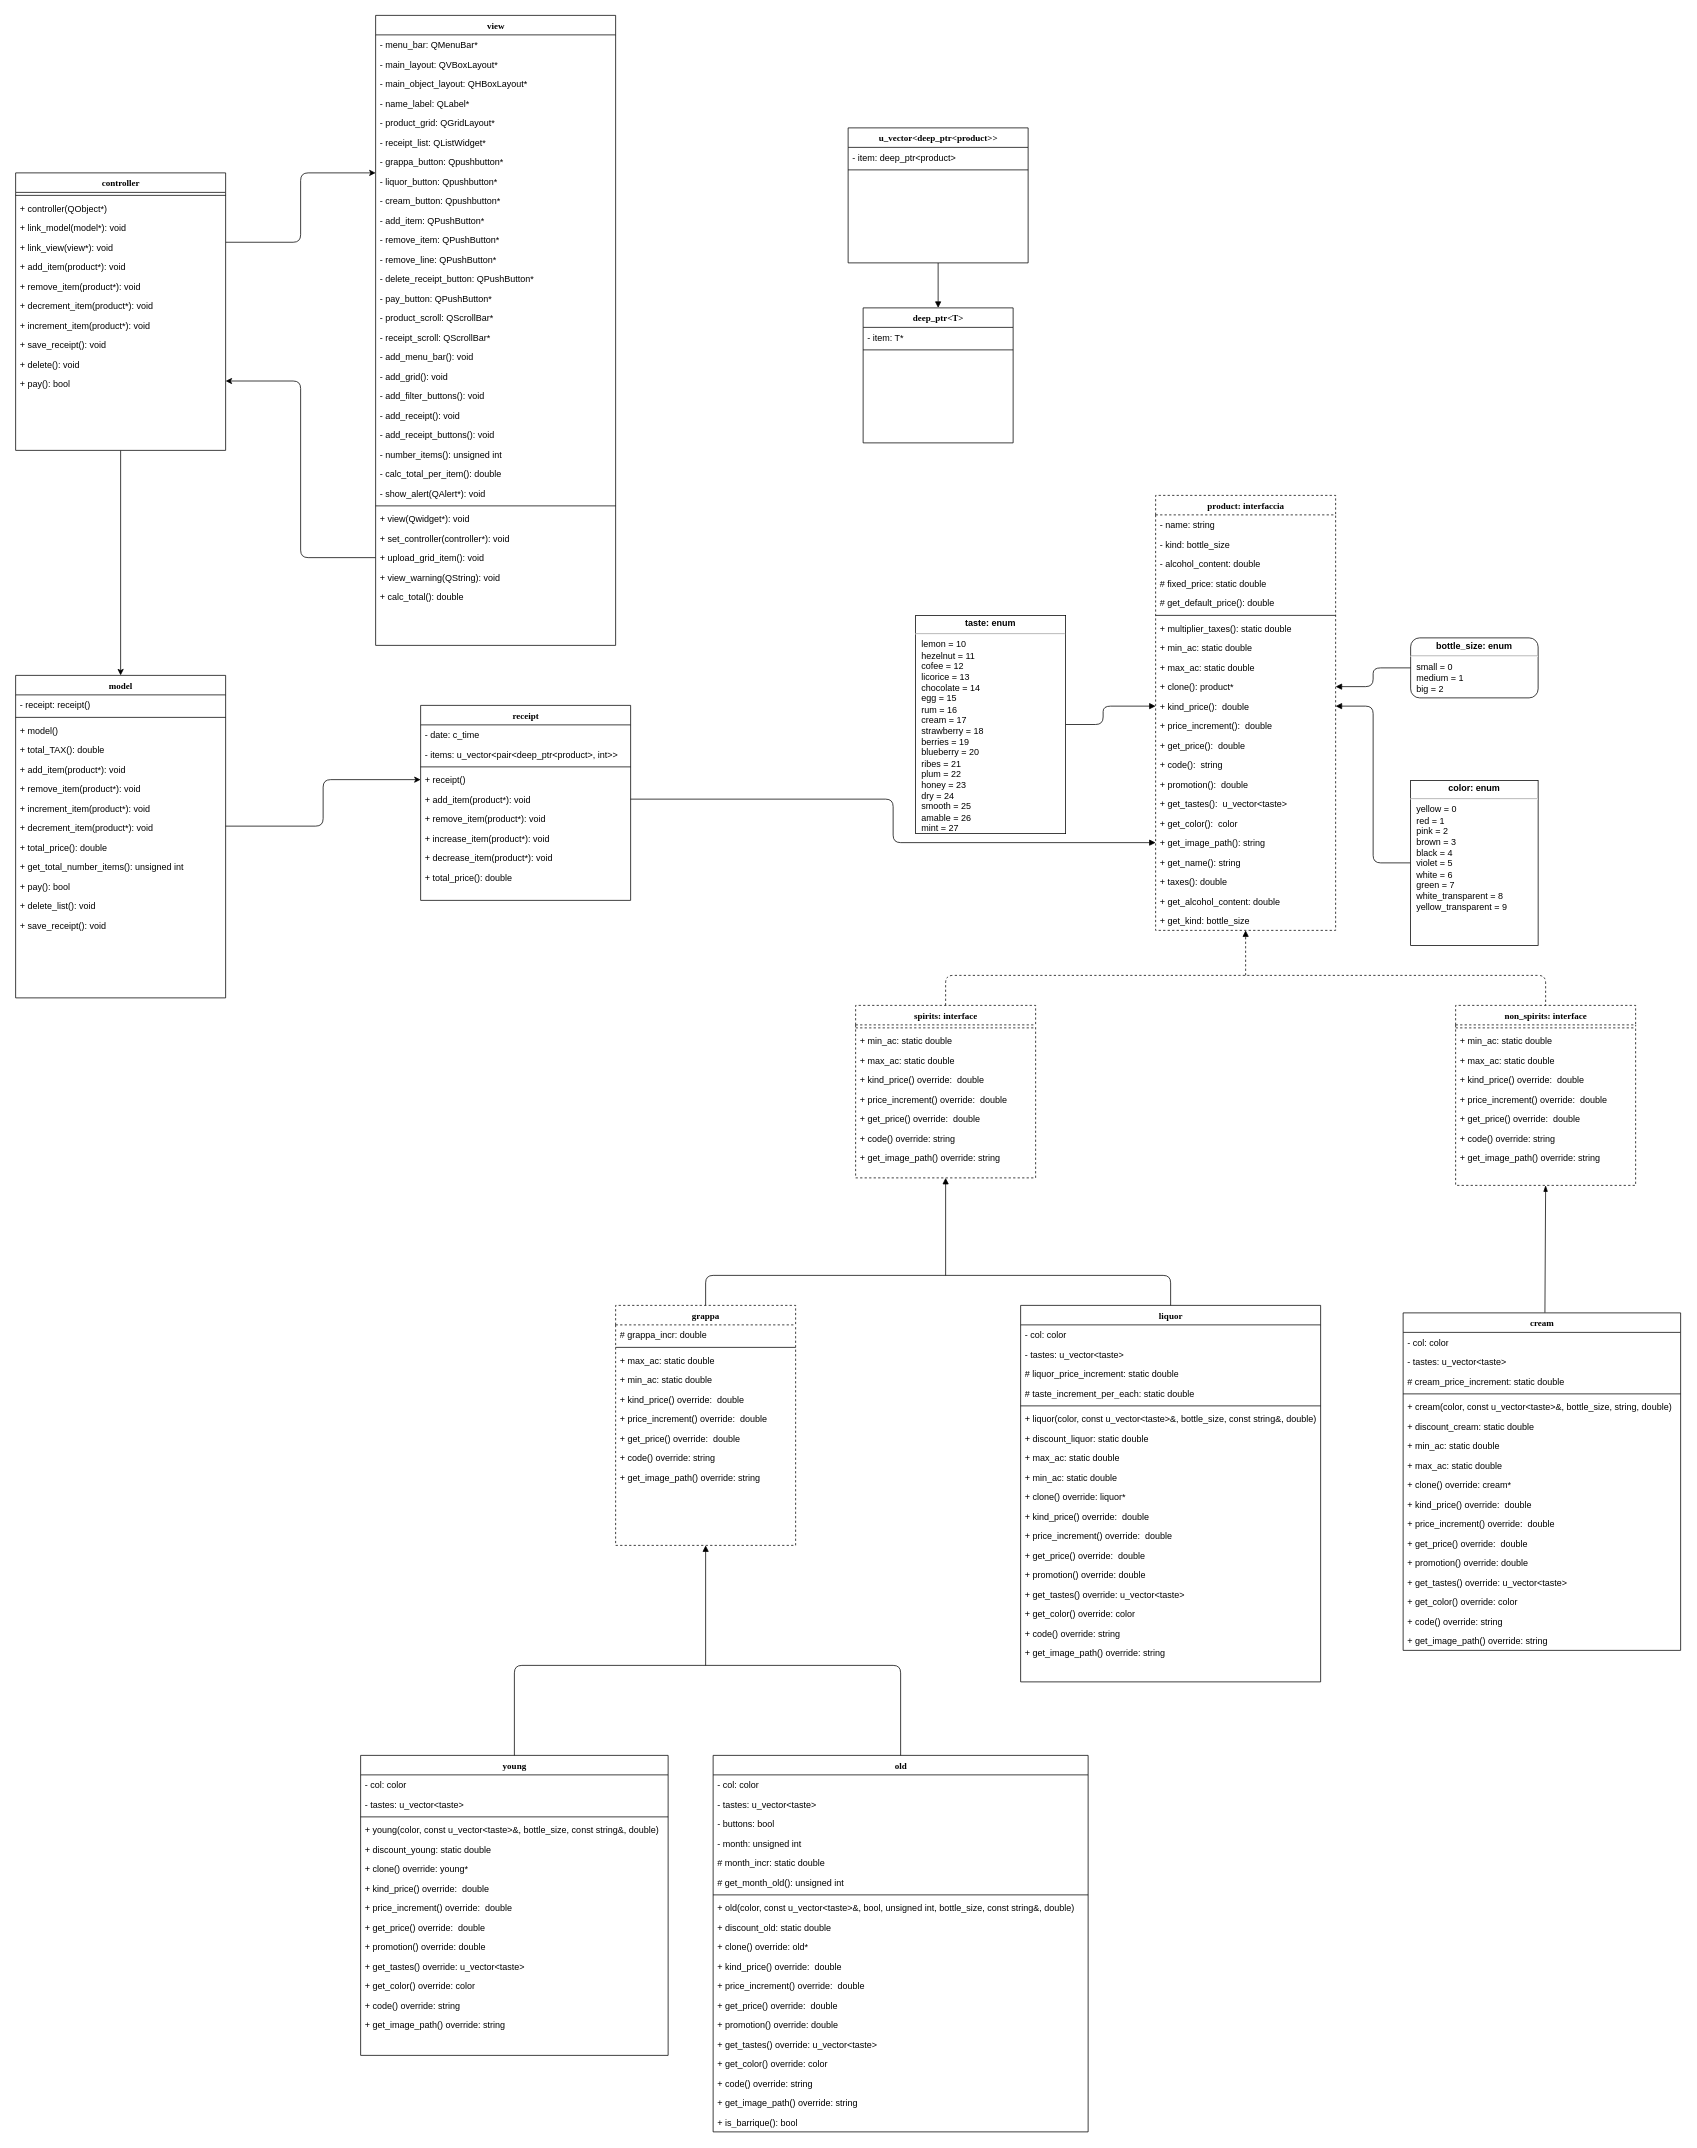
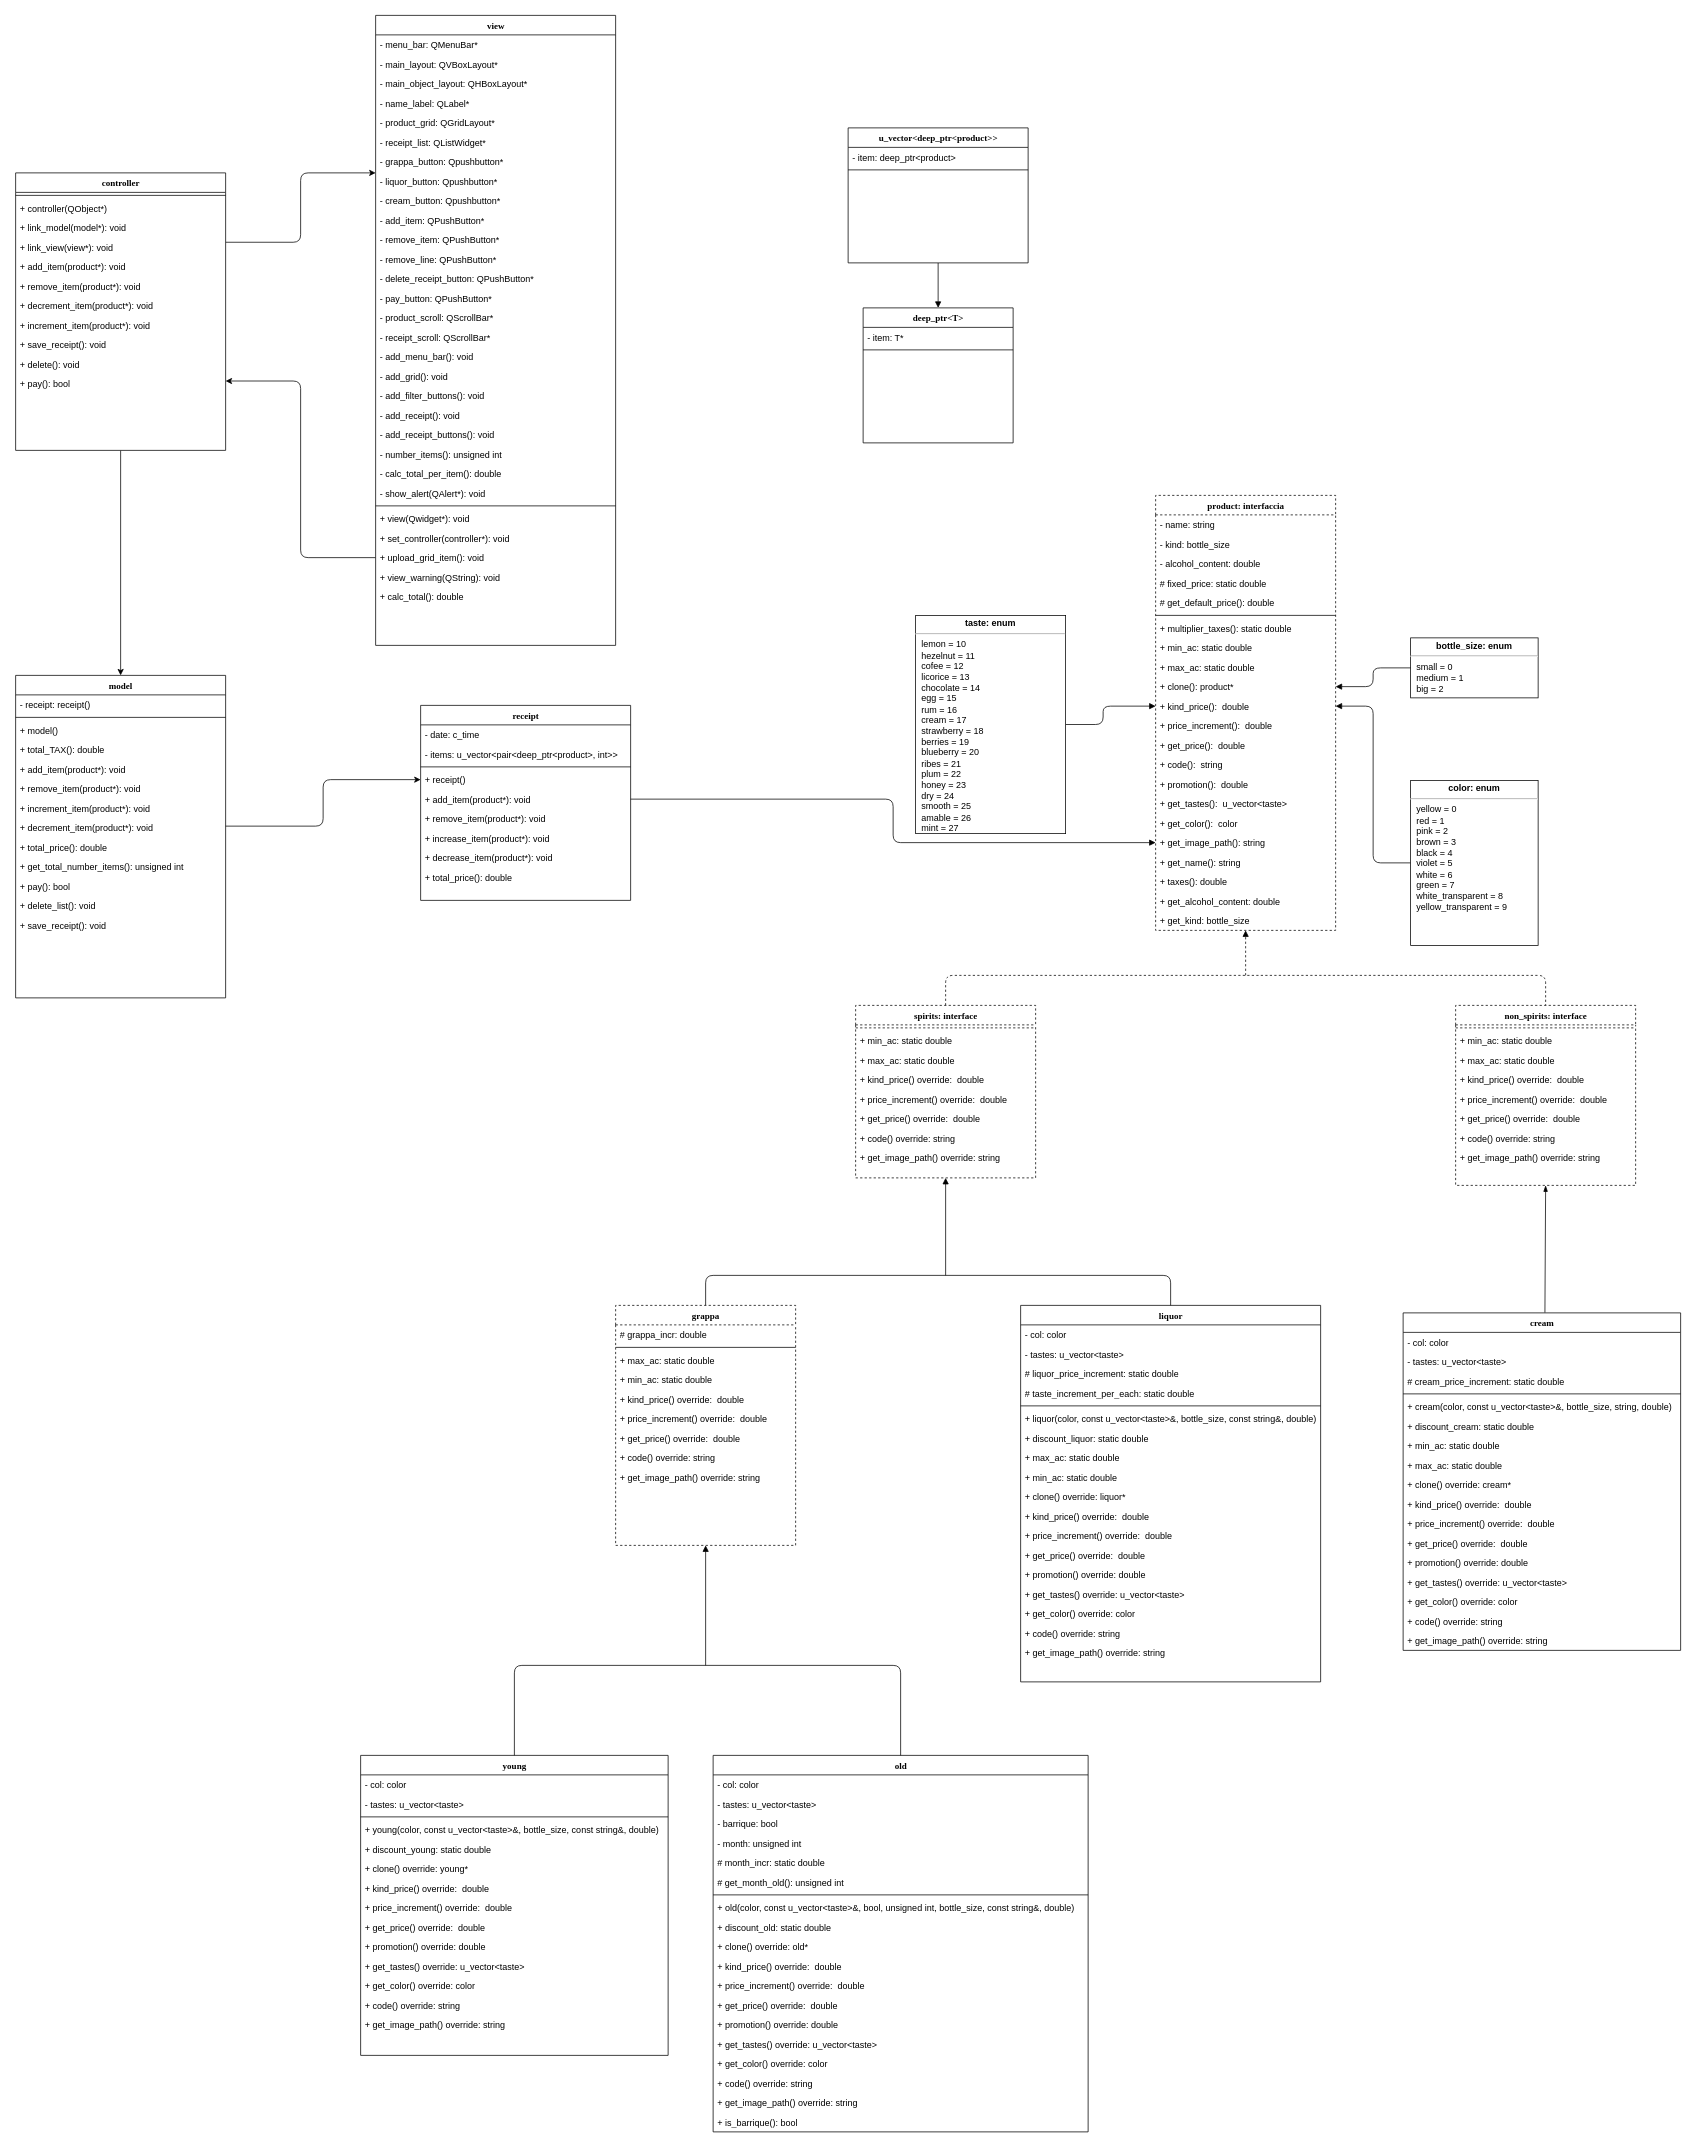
- <mxCell id="65" value="&lt;p style=&quot;margin: 4px 0px 0px ; text-align: center&quot;&gt;&lt;b&gt;bottle_size: enum&lt;/b&gt;&lt;/p&gt;&lt;hr&gt;&lt;p style=&quot;margin: 0px ; margin-left: 8px&quot;&gt;small = 0&lt;br&gt;medium = 1&lt;br&gt;big = 2&lt;/p&gt;" style="verticalAlign=top;align=left;overflow=fill;fontSize=12;fontFamily=Helvetica;html=1;rounded=1;" parent="1" vertex="1"><mxGeometry x="1880" y="850" width="170" height="80" as="geometry" /></mxCell>
+ <mxCell id="65" value="&lt;p style=&quot;margin: 4px 0px 0px ; text-align: center&quot;&gt;&lt;b&gt;bottle_size: enum&lt;/b&gt;&lt;/p&gt;&lt;hr&gt;&lt;p style=&quot;margin: 0px ; margin-left: 8px&quot;&gt;small = 0&lt;br&gt;medium = 1&lt;br&gt;big = 2&lt;/p&gt;" style="verticalAlign=top;align=left;overflow=fill;fontSize=12;fontFamily=Helvetica;html=1;" parent="1" vertex="1"><mxGeometry x="1880" y="850" width="170" height="80" as="geometry" /></mxCell>
- <mxCell id="135" value="- buttons: bool" style="text;html=1;strokeColor=none;fillColor=none;align=left;verticalAlign=top;spacingLeft=4;spacingRight=4;whiteSpace=wrap;overflow=hidden;rotatable=0;points=[[0,0.5],[1,0.5]];portConstraint=eastwest;" parent="132" vertex="1"><mxGeometry y="78" width="500" height="26" as="geometry" /></mxCell>
+ <mxCell id="135" value="- barrique: bool" style="text;html=1;strokeColor=none;fillColor=none;align=left;verticalAlign=top;spacingLeft=4;spacingRight=4;whiteSpace=wrap;overflow=hidden;rotatable=0;points=[[0,0.5],[1,0.5]];portConstraint=eastwest;" parent="132" vertex="1"><mxGeometry y="78" width="500" height="26" as="geometry" /></mxCell>
